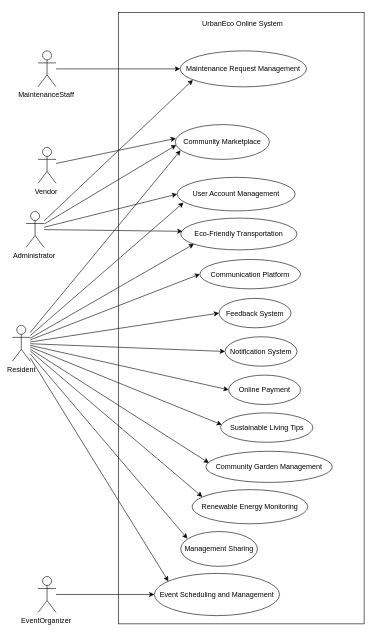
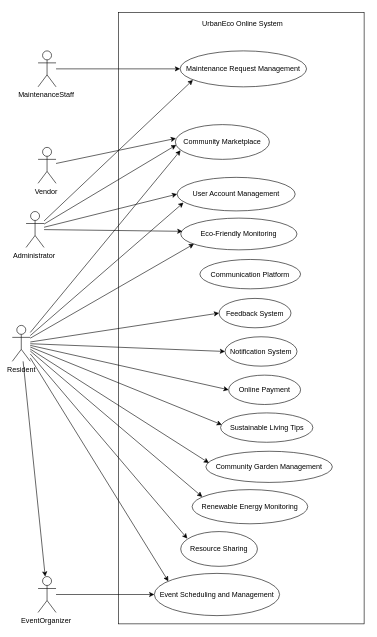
- <mxCell id="23" value="Eco-Friendly Transportation" style="ellipse;whiteSpace=wrap;html=1;" vertex="1" parent="1"><mxGeometry x="301" y="363" width="194" height="53" as="geometry" /></mxCell>
+ <mxCell id="23" value="Eco-Friendly Monitoring" style="ellipse;whiteSpace=wrap;html=1;" vertex="1" parent="1"><mxGeometry x="301" y="363" width="194" height="53" as="geometry" /></mxCell>
- <mxCell id="14" style="edgeStyle=none;rounded=0;orthogonalLoop=1;jettySize=auto;html=1;entryX=0;entryY=0.5;entryDx=0;entryDy=0;" edge="1" parent="1" source="16" target="27"><mxGeometry relative="1" as="geometry" /></mxCell>
+ <mxCell id="14" style="edgeStyle=none;rounded=0;orthogonalLoop=1;jettySize=auto;html=1;" edge="1" parent="1" source="16" target="30"><mxGeometry relative="1" as="geometry" /></mxCell>
- <mxCell id="26" value="Management Sharing" style="ellipse;whiteSpace=wrap;html=1;" vertex="1" parent="1"><mxGeometry x="301" y="886" width="128" height="58" as="geometry" /></mxCell>
+ <mxCell id="26" value="Resource Sharing" style="ellipse;whiteSpace=wrap;html=1;" vertex="1" parent="1"><mxGeometry x="301" y="886" width="128" height="58" as="geometry" /></mxCell>
